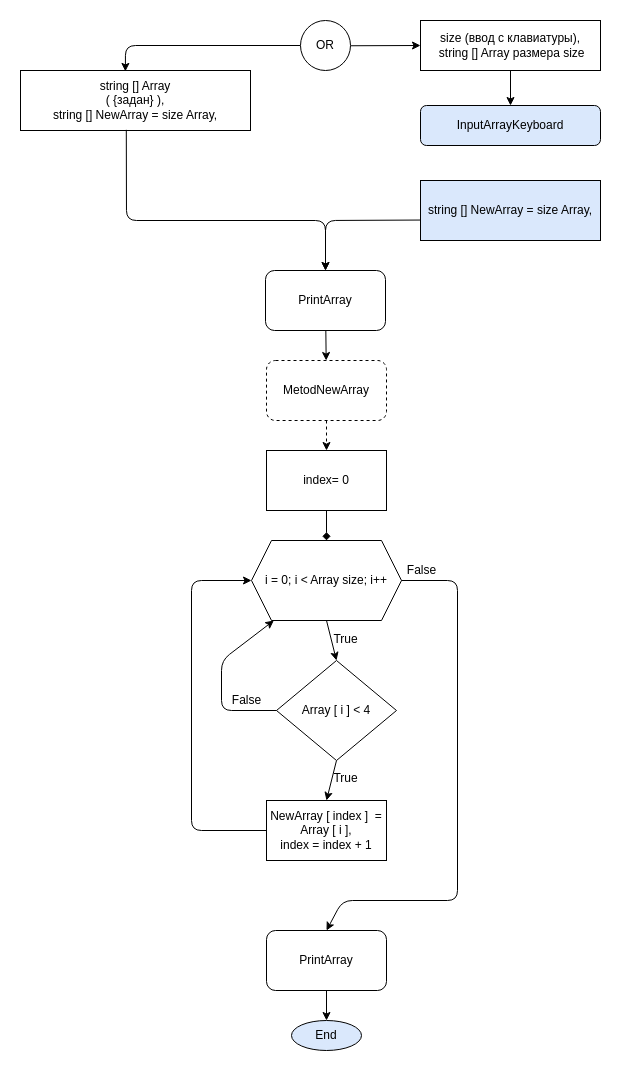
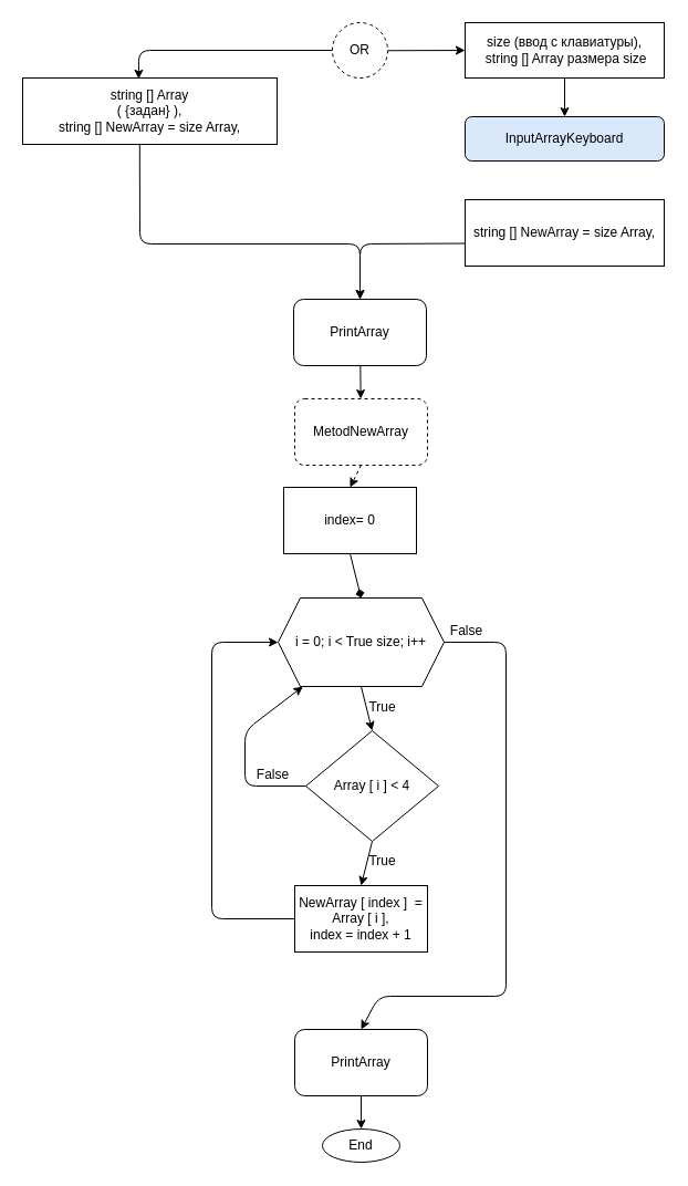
- <mxCell id="30" value="OR" style="ellipse;whiteSpace=wrap;html=1;aspect=fixed;" vertex="1" parent="1"><mxGeometry x="300" y="20" width="50" height="50" as="geometry" /></mxCell>
+ <mxCell id="30" value="OR" style="ellipse;whiteSpace=wrap;html=1;aspect=fixed;dashed=1;" vertex="1" parent="1"><mxGeometry x="300" y="20" width="50" height="50" as="geometry" /></mxCell>
- <mxCell id="25" value="&lt;span&gt;string [] NewArray = size Array,&lt;/span&gt;" style="rounded=0;whiteSpace=wrap;html=1;fillColor=#dae8fc;" vertex="1" parent="1"><mxGeometry x="420" y="180" width="180" height="60" as="geometry" /></mxCell>
+ <mxCell id="25" value="&lt;span&gt;string [] NewArray = size Array,&lt;/span&gt;" style="rounded=0;whiteSpace=wrap;html=1;" vertex="1" parent="1"><mxGeometry x="420" y="180" width="180" height="60" as="geometry" /></mxCell>
- <mxCell id="21" value="index= 0" style="rounded=0;whiteSpace=wrap;html=1;" vertex="1" parent="1"><mxGeometry x="266" y="450" width="120" height="60" as="geometry" /></mxCell>
+ <mxCell id="21" value="index= 0" style="rounded=0;whiteSpace=wrap;html=1;" vertex="1" parent="1"><mxGeometry x="256" y="440" width="120" height="60" as="geometry" /></mxCell>
- <mxCell id="4" value="i = 0; i &amp;lt; Array size; i++" style="shape=hexagon;perimeter=hexagonPerimeter2;whiteSpace=wrap;html=1;fixedSize=1;" vertex="1" parent="1"><mxGeometry x="251" y="540" width="150" height="80" as="geometry" /></mxCell>
+ <mxCell id="4" value="i = 0; i &amp;lt; True size; i++" style="shape=hexagon;perimeter=hexagonPerimeter2;whiteSpace=wrap;html=1;fixedSize=1;" vertex="1" parent="1"><mxGeometry x="251" y="540" width="150" height="80" as="geometry" /></mxCell>
- <mxCell id="19" value="End" style="ellipse;whiteSpace=wrap;html=1;fillColor=#dae8fc;" vertex="1" parent="1"><mxGeometry x="291" y="1020" width="70" height="30" as="geometry" /></mxCell>
+ <mxCell id="19" value="End" style="ellipse;whiteSpace=wrap;html=1;" vertex="1" parent="1"><mxGeometry x="291" y="1020" width="70" height="30" as="geometry" /></mxCell>
